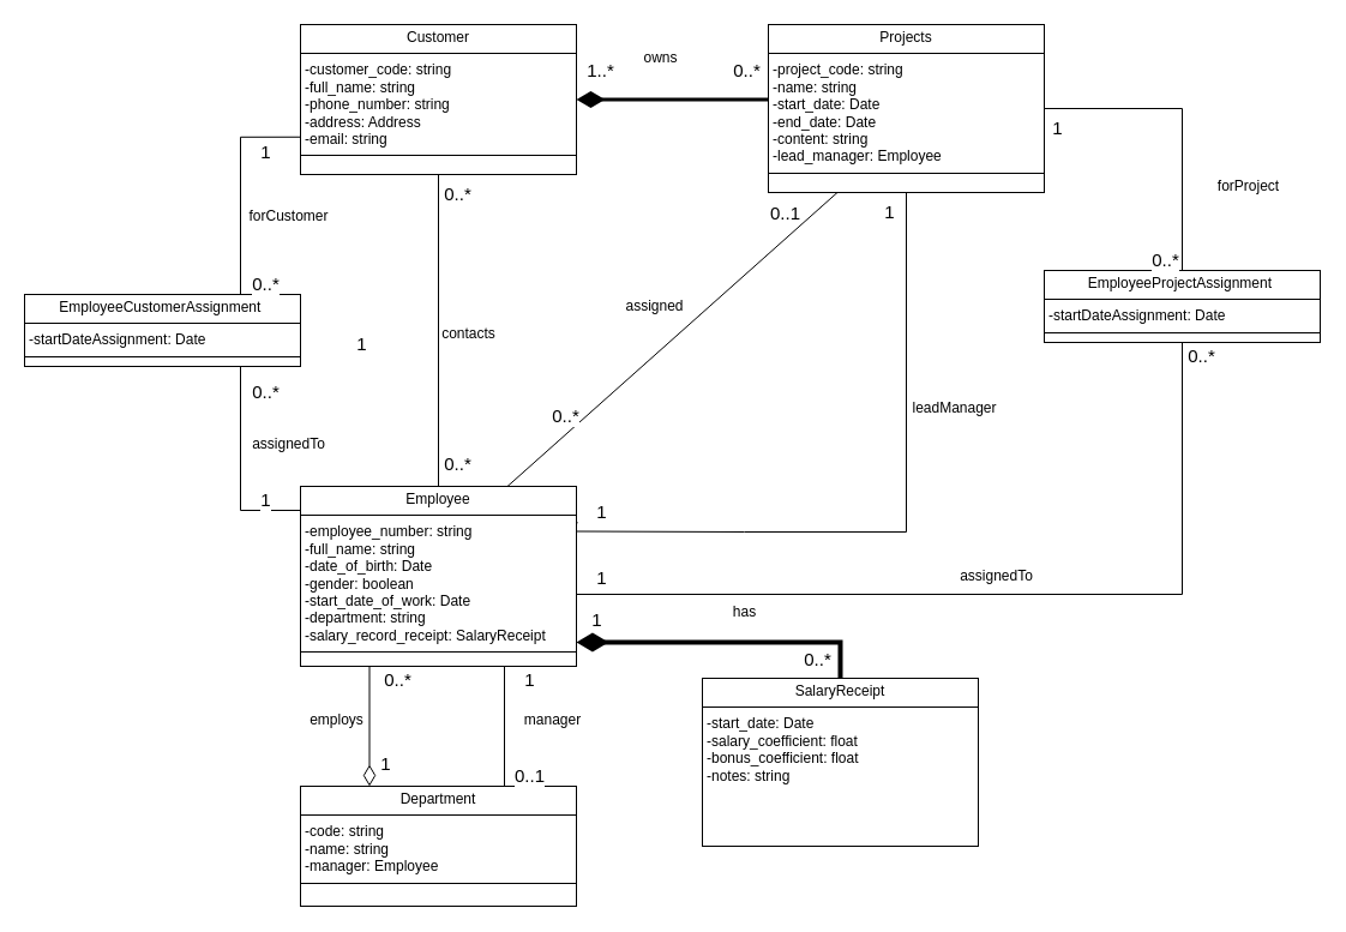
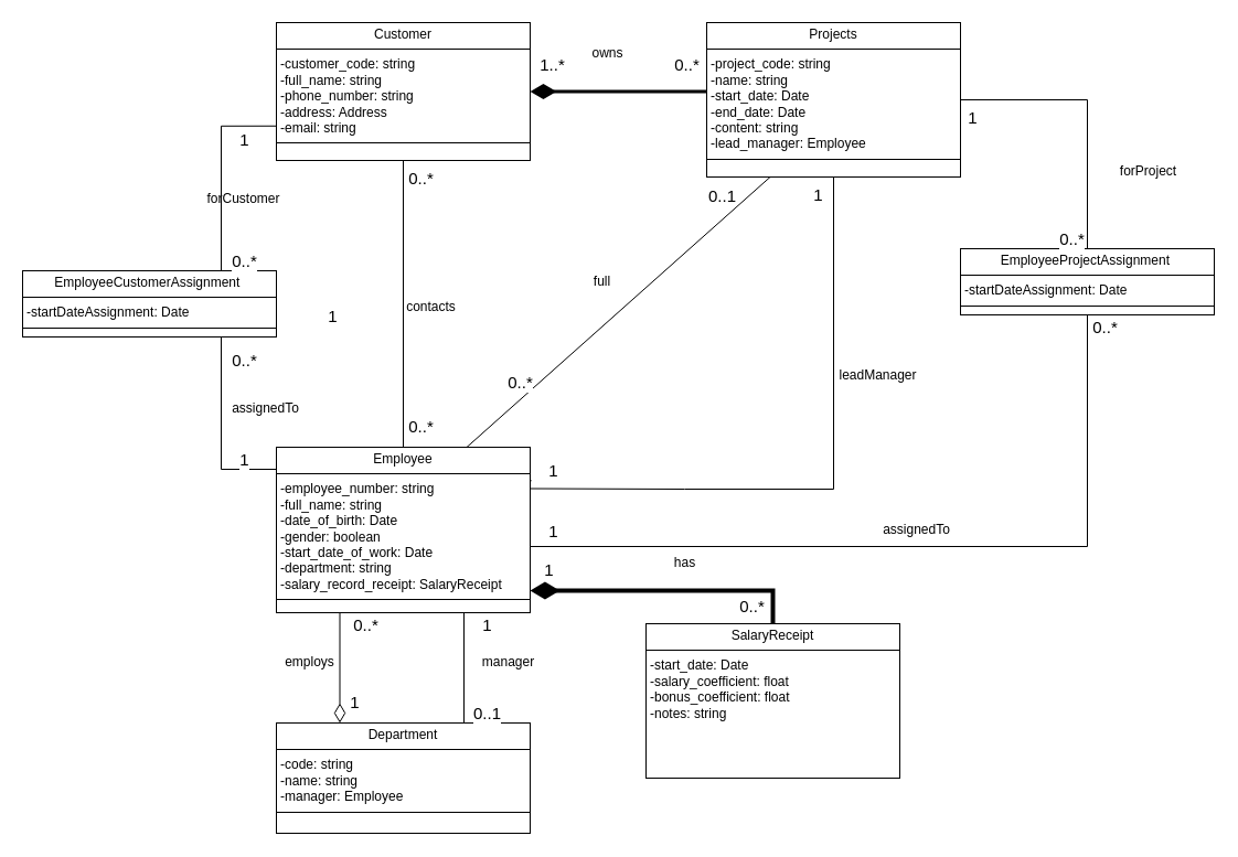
- <mxCell id="45" value="forCustomer" style="text;html=1;align=center;verticalAlign=middle;resizable=0;points=[];autosize=1;strokeColor=none;fillColor=none;" vertex="1" parent="1"><mxGeometry x="195" y="165" width="90" height="30" as="geometry" /></mxCell>
+ <mxCell id="45" value="forCustomer" style="text;html=1;align=center;verticalAlign=middle;resizable=0;points=[];autosize=1;strokeColor=none;fillColor=none;" vertex="1" parent="1"><mxGeometry x="175" y="165" width="90" height="30" as="geometry" /></mxCell>
- <mxCell id="50" value="assigned" style="text;html=1;align=center;verticalAlign=middle;resizable=0;points=[];autosize=1;strokeColor=none;fillColor=none;" vertex="1" parent="1"><mxGeometry x="510" y="240" width="70" height="30" as="geometry" /></mxCell>
+ <mxCell id="50" value="full" style="text;html=1;align=center;verticalAlign=middle;resizable=0;points=[];autosize=1;strokeColor=none;fillColor=none;" vertex="1" parent="1"><mxGeometry x="510" y="240" width="70" height="30" as="geometry" /></mxCell>
